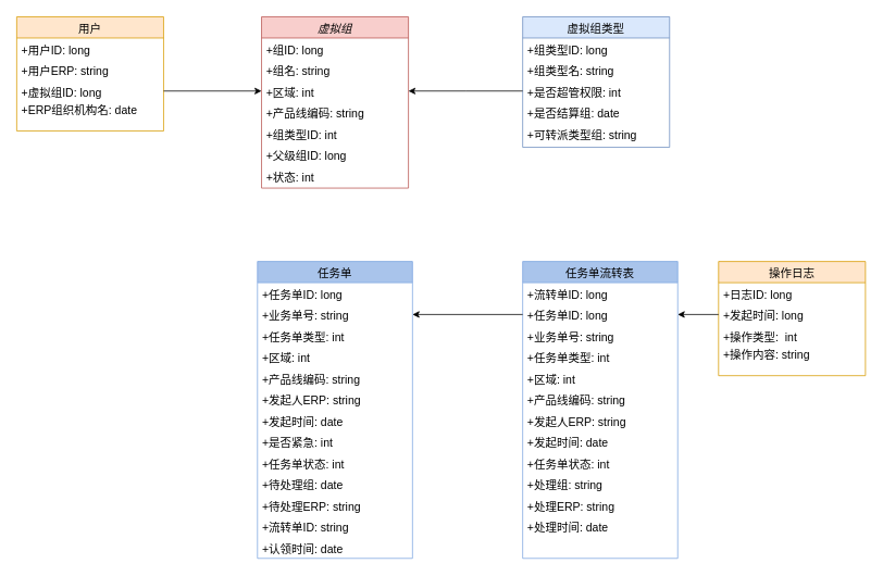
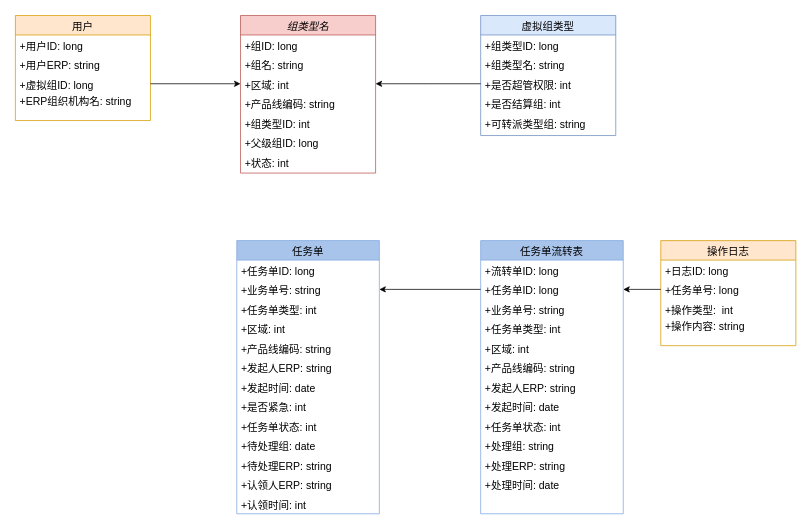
- <mxCell id="2" value="虚拟组" style="swimlane;fontStyle=2;align=center;verticalAlign=top;childLayout=stackLayout;horizontal=1;startSize=26;horizontalStack=0;resizeParent=1;resizeLast=0;collapsible=1;marginBottom=0;rounded=0;shadow=0;strokeWidth=1;fillColor=#f8cecc;strokeColor=#b85450;fontSize=14;" parent="1" vertex="1"><mxGeometry x="320" y="20" width="180" height="210" as="geometry"><mxRectangle x="230" y="140" width="160" height="26" as="alternateBounds" /></mxGeometry></mxCell>
+ <mxCell id="2" value="组类型名" style="swimlane;fontStyle=2;align=center;verticalAlign=top;childLayout=stackLayout;horizontal=1;startSize=26;horizontalStack=0;resizeParent=1;resizeLast=0;collapsible=1;marginBottom=0;rounded=0;shadow=0;strokeWidth=1;fillColor=#f8cecc;strokeColor=#b85450;fontSize=14;" parent="1" vertex="1"><mxGeometry x="320" y="20" width="180" height="210" as="geometry"><mxRectangle x="230" y="140" width="160" height="26" as="alternateBounds" /></mxGeometry></mxCell>
- <mxCell id="14" value="+ERP组织机构名: date" style="text;align=left;verticalAlign=top;spacingLeft=4;spacingRight=4;overflow=hidden;rotatable=0;points=[[0,0.5],[1,0.5]];portConstraint=eastwest;fontStyle=0;fontSize=14;" parent="10" vertex="1"><mxGeometry y="100" width="180" height="26" as="geometry" /></mxCell>
+ <mxCell id="14" value="+ERP组织机构名: string" style="text;align=left;verticalAlign=top;spacingLeft=4;spacingRight=4;overflow=hidden;rotatable=0;points=[[0,0.5],[1,0.5]];portConstraint=eastwest;fontStyle=0;fontSize=14;" parent="10" vertex="1"><mxGeometry y="100" width="180" height="26" as="geometry" /></mxCell>
- <mxCell id="33" value="+是否结算组: date" style="text;align=left;verticalAlign=top;spacingLeft=4;spacingRight=4;overflow=hidden;rotatable=0;points=[[0,0.5],[1,0.5]];portConstraint=eastwest;rounded=0;shadow=0;html=0;fontSize=14;" parent="29" vertex="1"><mxGeometry y="104" width="180" height="26" as="geometry" /></mxCell>
+ <mxCell id="33" value="+是否结算组: int" style="text;align=left;verticalAlign=top;spacingLeft=4;spacingRight=4;overflow=hidden;rotatable=0;points=[[0,0.5],[1,0.5]];portConstraint=eastwest;rounded=0;shadow=0;html=0;fontSize=14;" parent="29" vertex="1"><mxGeometry y="104" width="180" height="26" as="geometry" /></mxCell>
- <mxCell id="39" value="+发起时间: long" style="text;align=left;verticalAlign=top;spacingLeft=4;spacingRight=4;overflow=hidden;rotatable=0;points=[[0,0.5],[1,0.5]];portConstraint=eastwest;rounded=0;shadow=0;html=0;fontSize=14;" parent="37" vertex="1"><mxGeometry y="52" width="180" height="26" as="geometry" /></mxCell>
+ <mxCell id="39" value="+任务单号: long" style="text;align=left;verticalAlign=top;spacingLeft=4;spacingRight=4;overflow=hidden;rotatable=0;points=[[0,0.5],[1,0.5]];portConstraint=eastwest;rounded=0;shadow=0;html=0;fontSize=14;" parent="37" vertex="1"><mxGeometry y="52" width="180" height="26" as="geometry" /></mxCell>
- <mxCell id="27" value="+流转单ID: string&#10;" style="text;align=left;verticalAlign=top;spacingLeft=4;spacingRight=4;overflow=hidden;rotatable=0;points=[[0,0.5],[1,0.5]];portConstraint=eastwest;fontSize=14;" parent="15" vertex="1"><mxGeometry y="312" width="190" height="26" as="geometry" /></mxCell>
+ <mxCell id="27" value="+认领人ERP: string&#10;" style="text;align=left;verticalAlign=top;spacingLeft=4;spacingRight=4;overflow=hidden;rotatable=0;points=[[0,0.5],[1,0.5]];portConstraint=eastwest;fontSize=14;" parent="15" vertex="1"><mxGeometry y="312" width="190" height="26" as="geometry" /></mxCell>
- <mxCell id="28" value="+认领时间: date&#10;" style="text;align=left;verticalAlign=top;spacingLeft=4;spacingRight=4;overflow=hidden;rotatable=0;points=[[0,0.5],[1,0.5]];portConstraint=eastwest;fontSize=14;" parent="15" vertex="1"><mxGeometry y="338" width="190" height="26" as="geometry" /></mxCell>
+ <mxCell id="28" value="+认领时间: int&#10;" style="text;align=left;verticalAlign=top;spacingLeft=4;spacingRight=4;overflow=hidden;rotatable=0;points=[[0,0.5],[1,0.5]];portConstraint=eastwest;fontSize=14;" parent="15" vertex="1"><mxGeometry y="338" width="190" height="26" as="geometry" /></mxCell>
